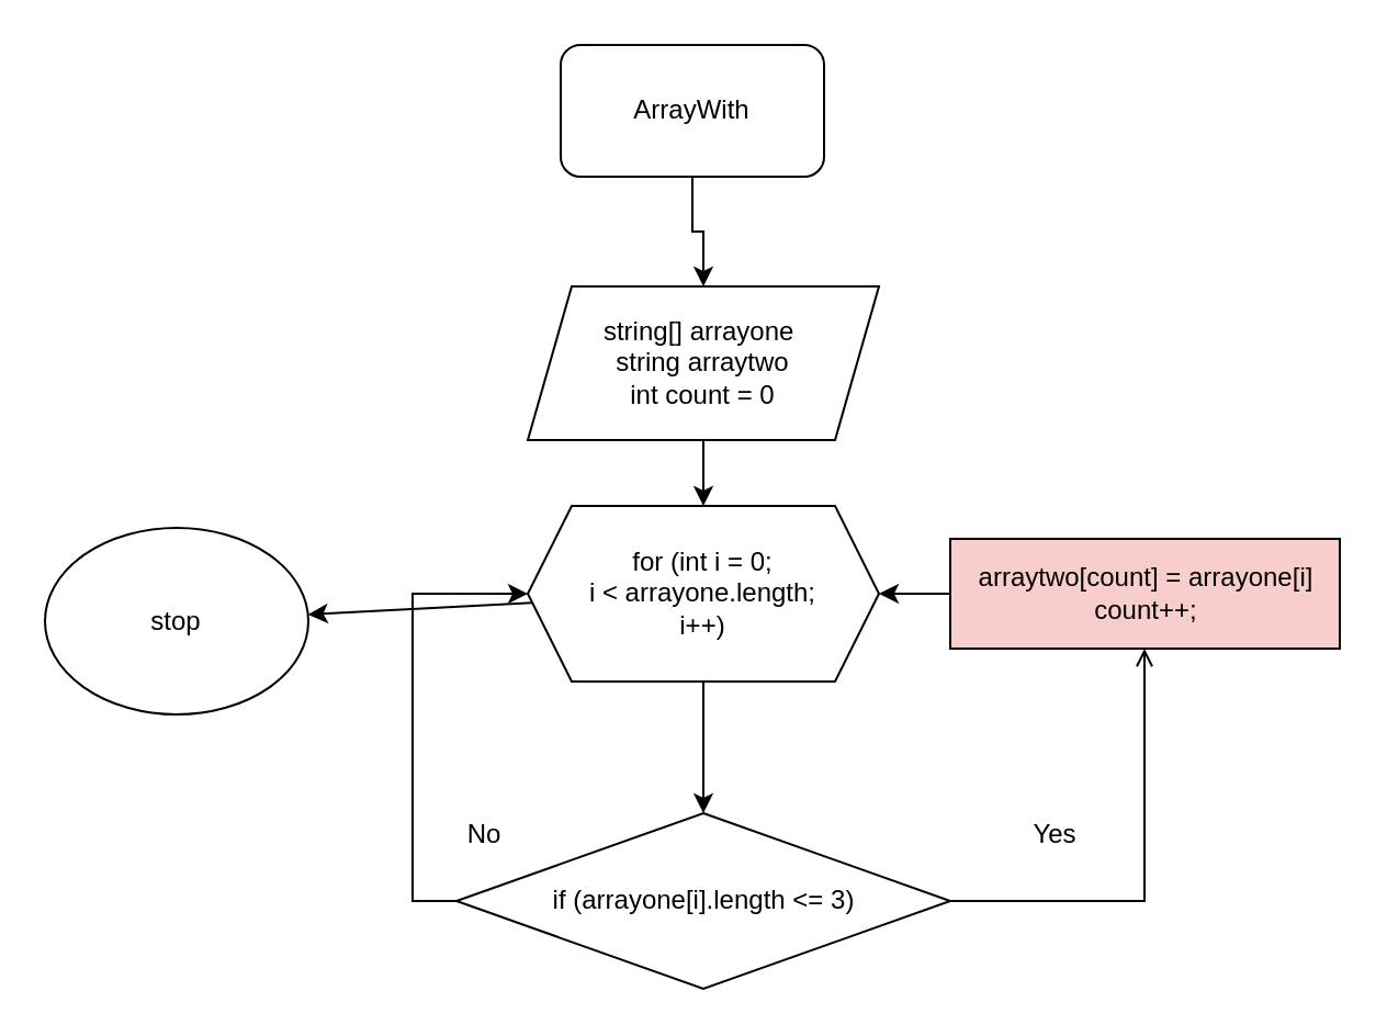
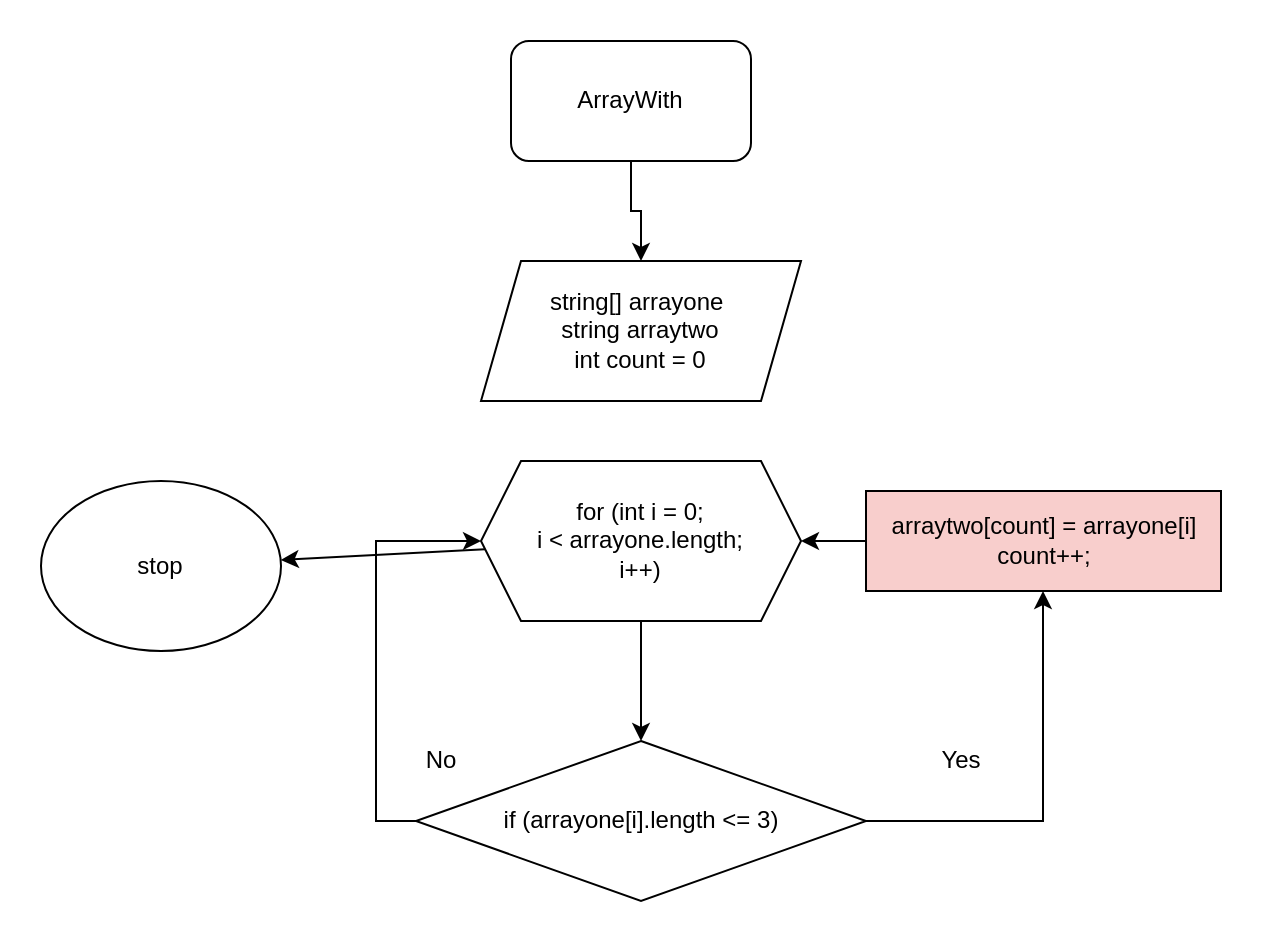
- <mxCell id="4" value="" style="edgeStyle=orthogonalEdgeStyle;rounded=0;orthogonalLoop=1;jettySize=auto;html=1;" parent="1" source="5" target="8" edge="1"><mxGeometry relative="1" as="geometry" /></mxCell>
- <mxCell id="9" value="" style="edgeStyle=orthogonalEdgeStyle;rounded=0;orthogonalLoop=1;jettySize=auto;html=1;endArrow=open;" parent="1" source="11" target="13" edge="1"><mxGeometry relative="1" as="geometry"><Array as="points"><mxPoint x="521" y="410" /></Array></mxGeometry></mxCell>
+ <mxCell id="9" value="" style="edgeStyle=orthogonalEdgeStyle;rounded=0;orthogonalLoop=1;jettySize=auto;html=1;" parent="1" source="11" target="13" edge="1"><mxGeometry relative="1" as="geometry"><Array as="points"><mxPoint x="521" y="410" /></Array></mxGeometry></mxCell>
